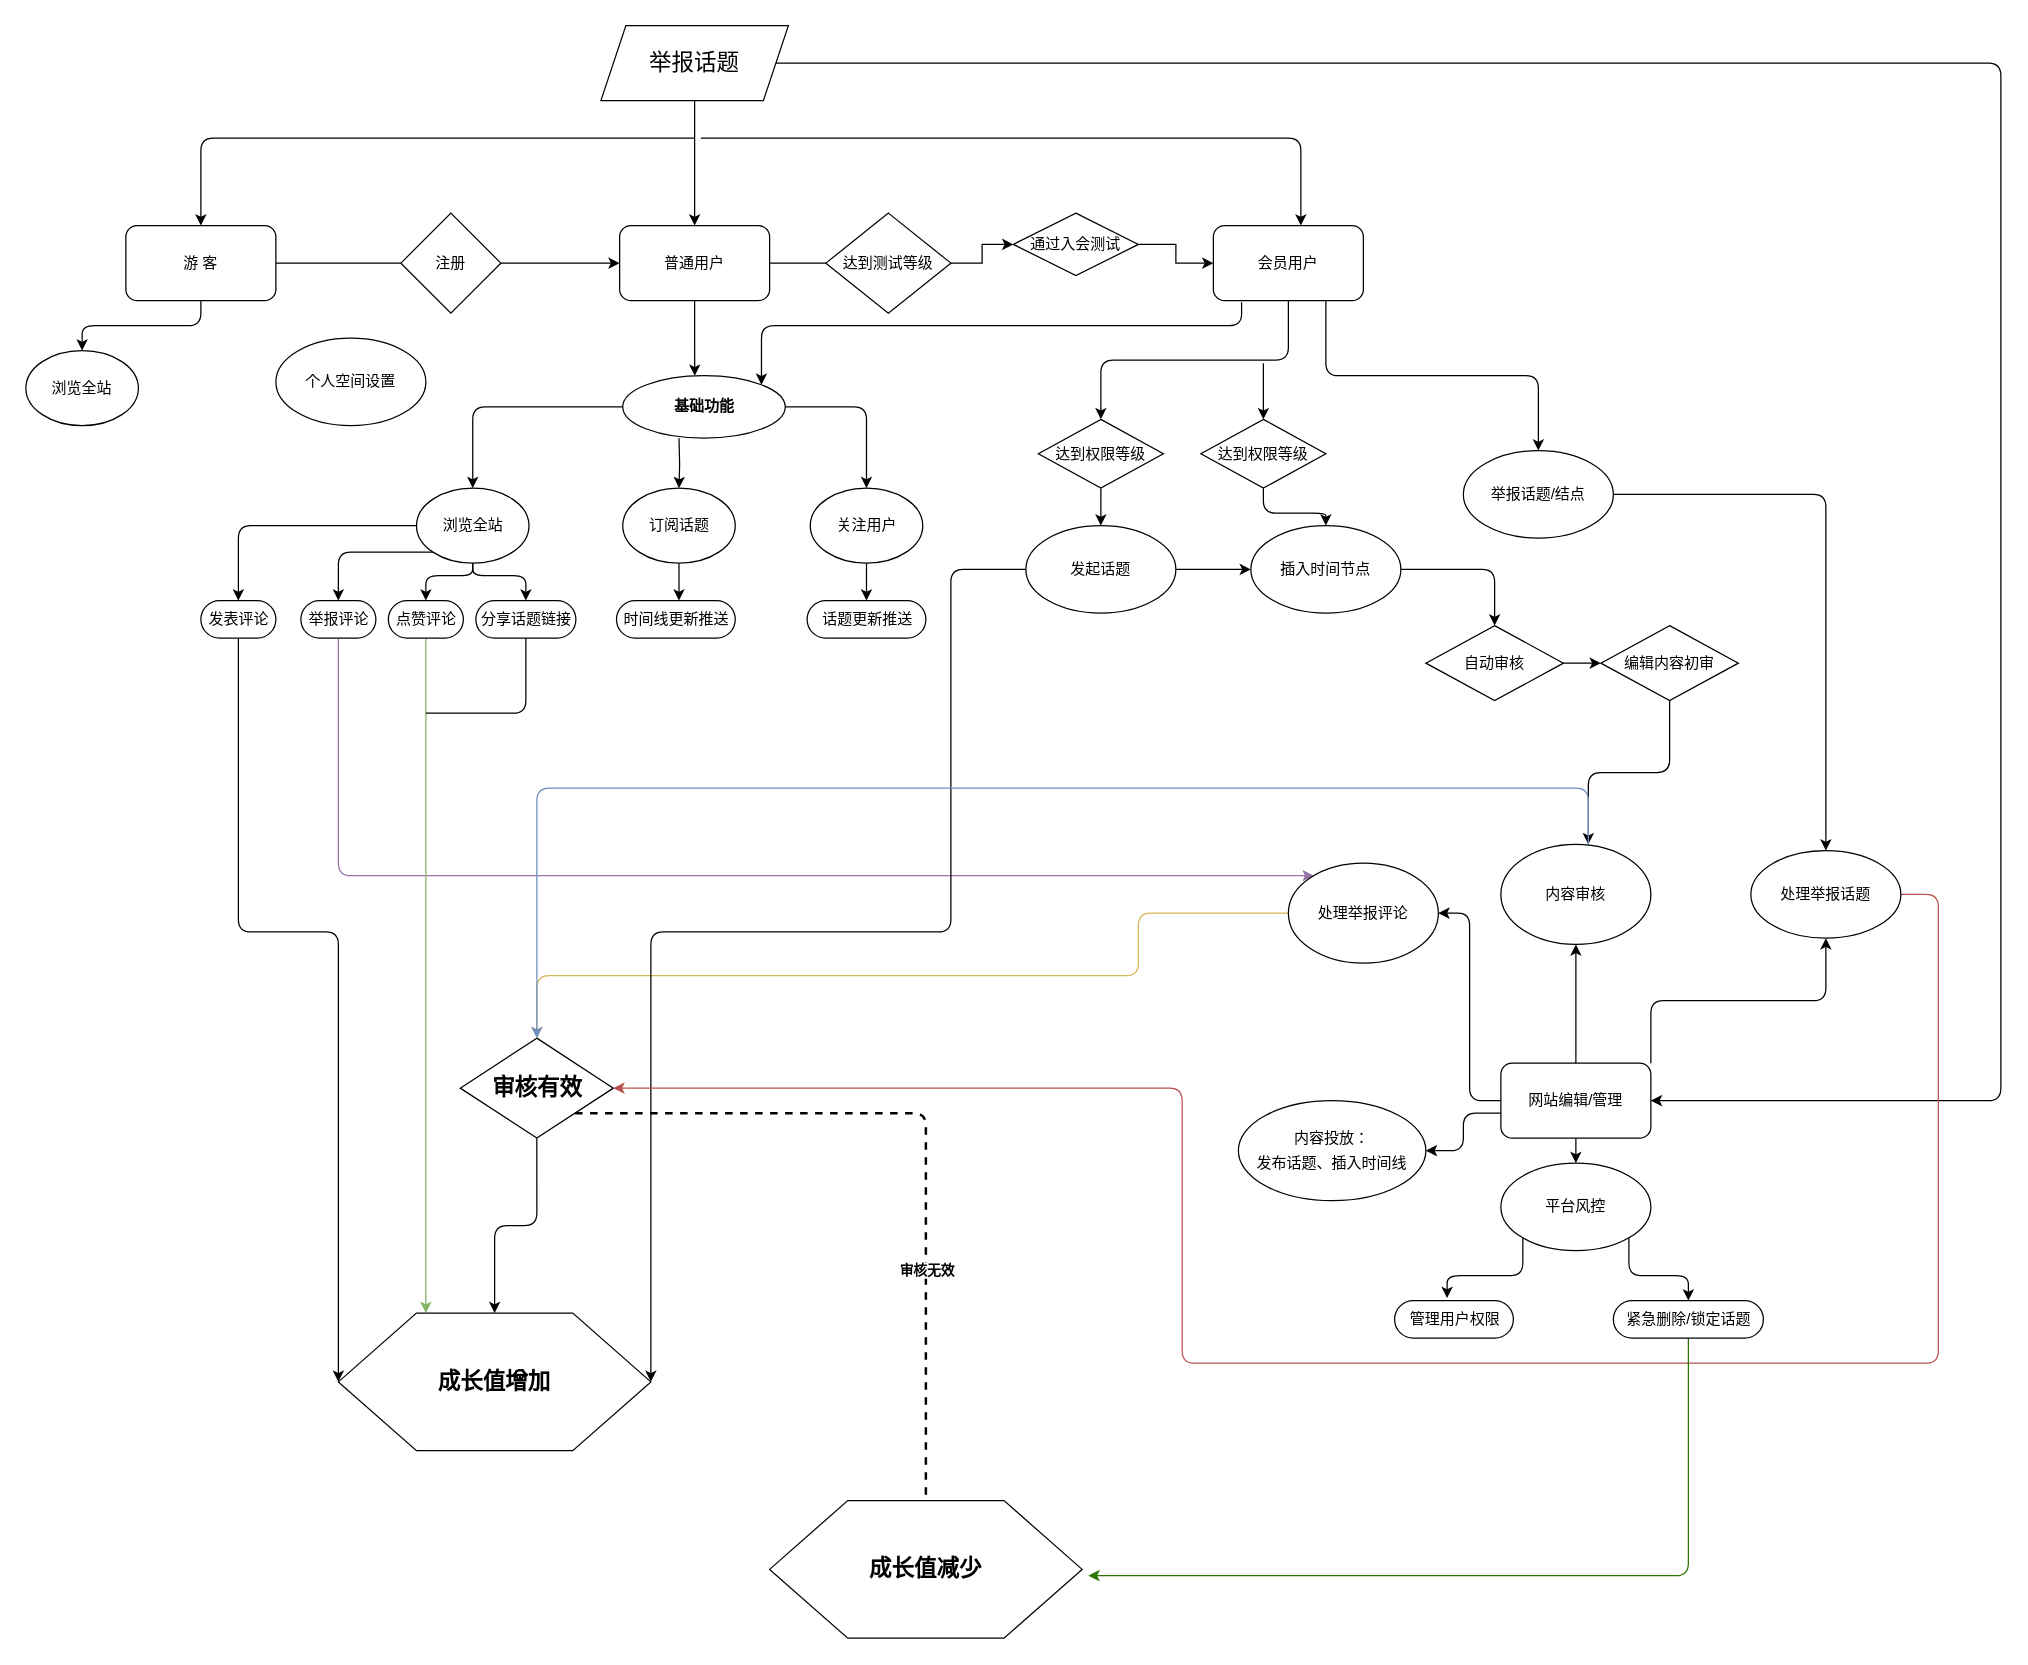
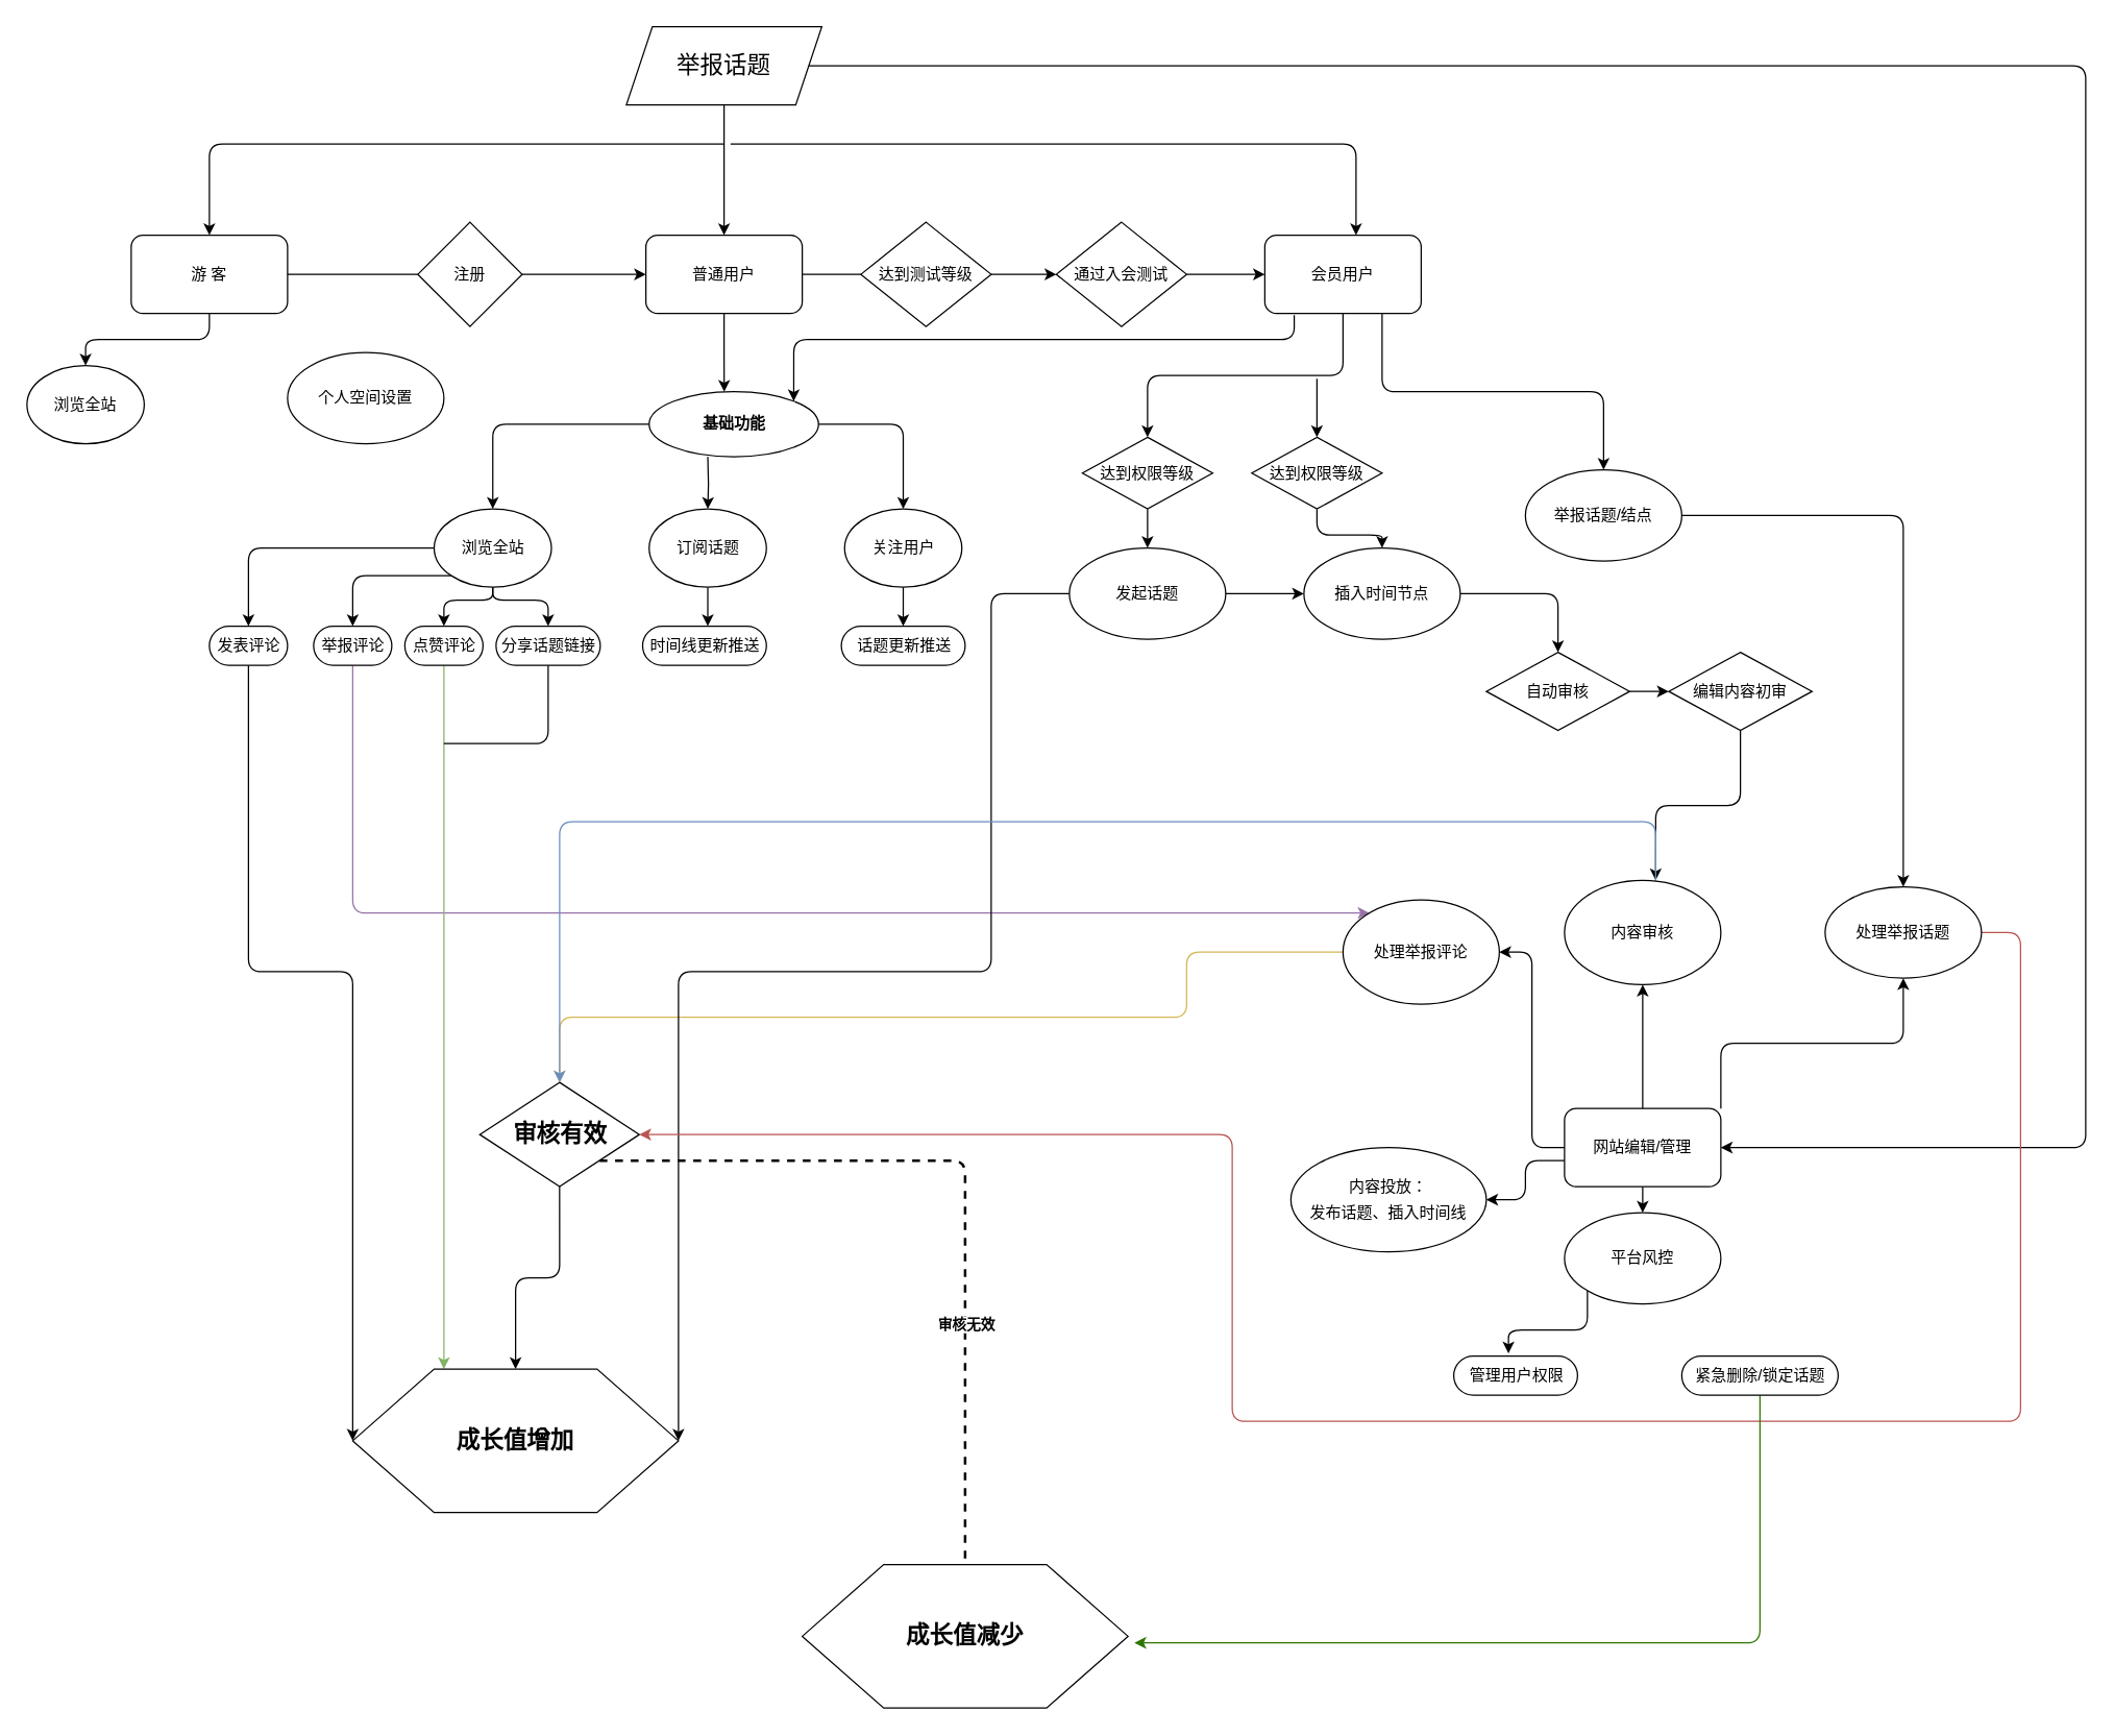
- <mxCell id="27" value="通过入会测试" style="rhombus;whiteSpace=wrap;html=1;" parent="1" vertex="1"><mxGeometry x="810" y="170" width="100" height="50" as="geometry" /></mxCell>
+ <mxCell id="27" value="通过入会测试" style="rhombus;whiteSpace=wrap;html=1;" parent="1" vertex="1"><mxGeometry x="810" y="170" width="100" height="80" as="geometry" /></mxCell>
- <mxCell id="83" style="edgeStyle=orthogonalEdgeStyle;rounded=1;orthogonalLoop=1;jettySize=auto;html=1;exitX=1;exitY=1;exitDx=0;exitDy=0;startArrow=none;startFill=0;endArrow=classic;endFill=1;strokeColor=#000000;strokeWidth=1;" parent="1" source="84" target="87" edge="1"><mxGeometry relative="1" as="geometry" /></mxCell>
